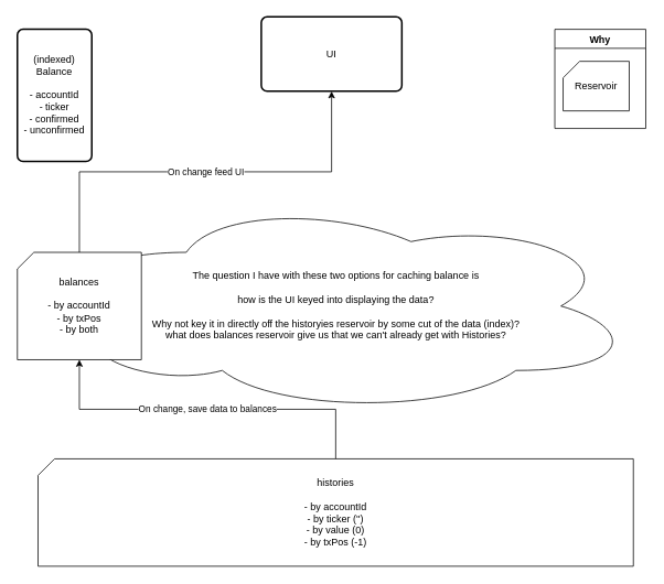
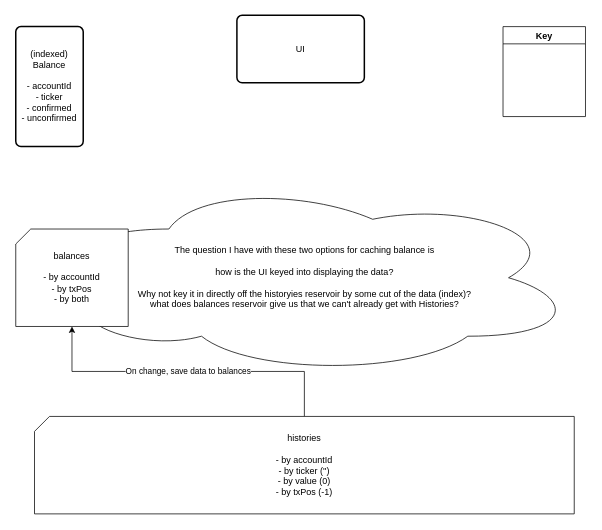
- <mxCell id="3" value="Why" style="swimlane;" parent="1" vertex="1"><mxGeometry x="670" y="35" width="110" height="120" as="geometry" /></mxCell>
+ <mxCell id="3" value="Key" style="swimlane;" parent="1" vertex="1"><mxGeometry x="670" y="35" width="110" height="120" as="geometry" /></mxCell>
- <mxCell id="4" value="Reservoir" style="shape=card;whiteSpace=wrap;html=1;size=20;" parent="3" vertex="1"><mxGeometry x="10" y="38.75" width="80" height="60" as="geometry" /></mxCell>
- <mxCell id="6" value="On change feed UI" style="edgeStyle=orthogonalEdgeStyle;rounded=0;orthogonalLoop=1;jettySize=auto;html=1;exitX=0.5;exitY=0;exitDx=0;exitDy=0;exitPerimeter=0;" edge="1" parent="1" source="7" target="10"><mxGeometry relative="1" as="geometry" /></mxCell>
